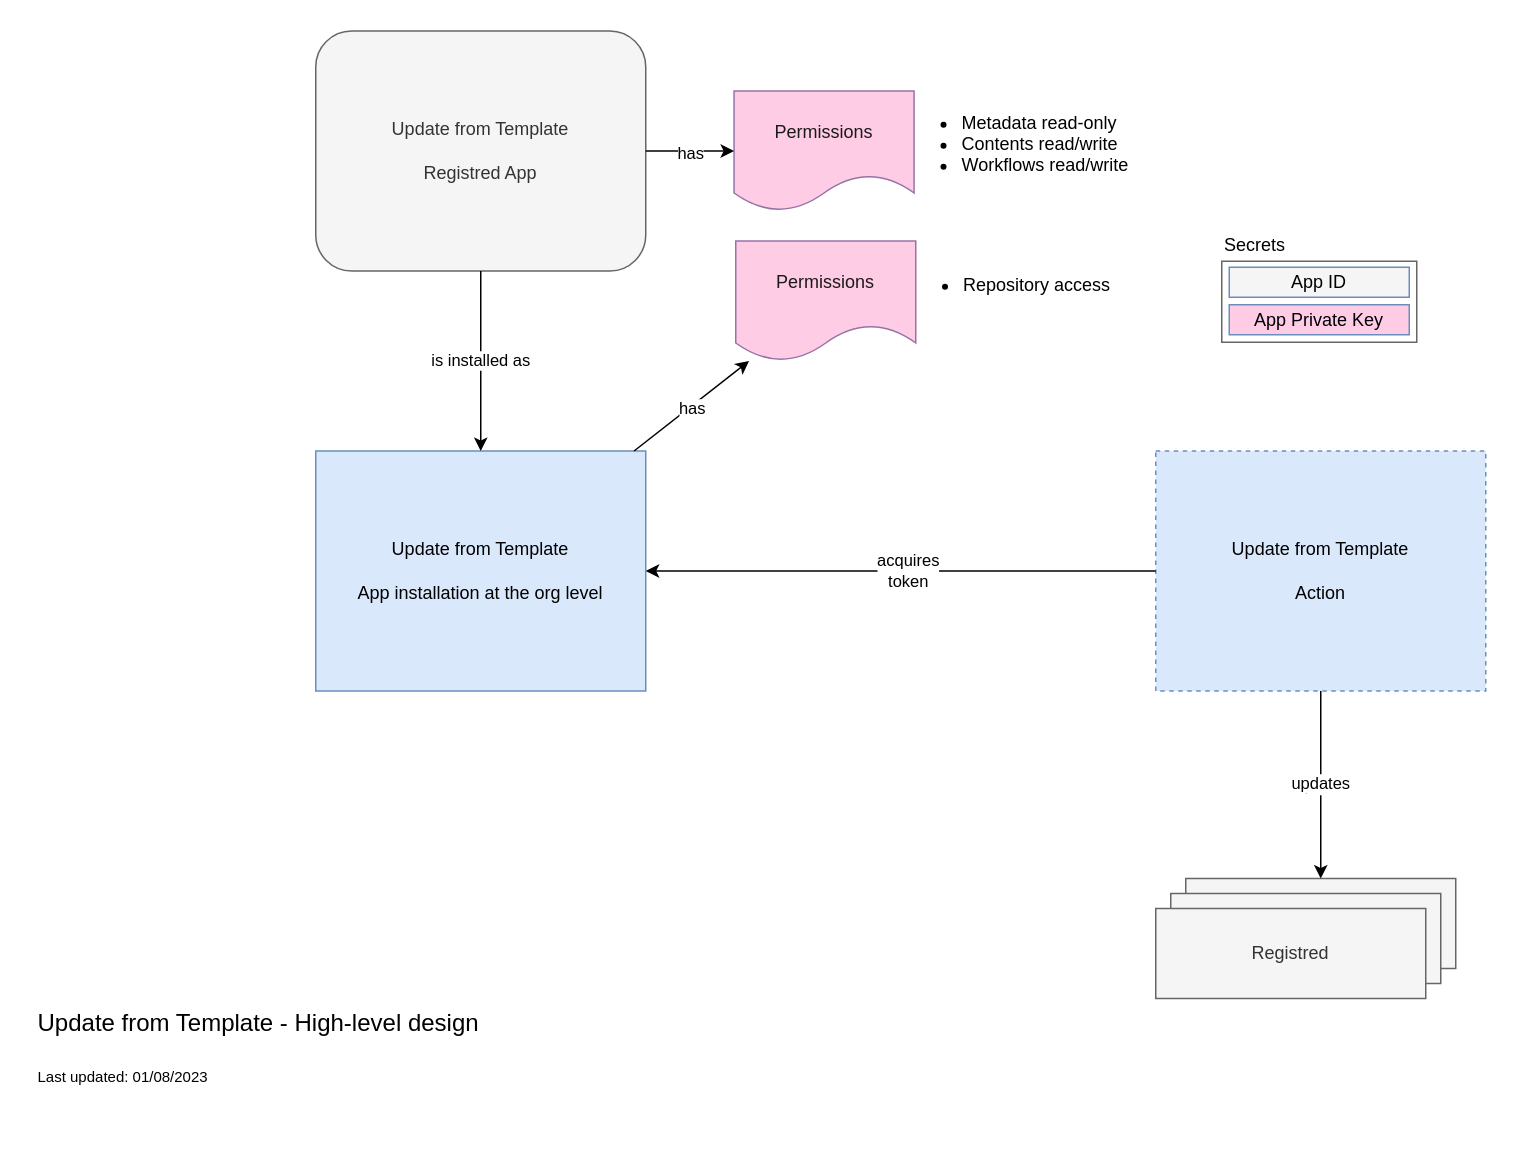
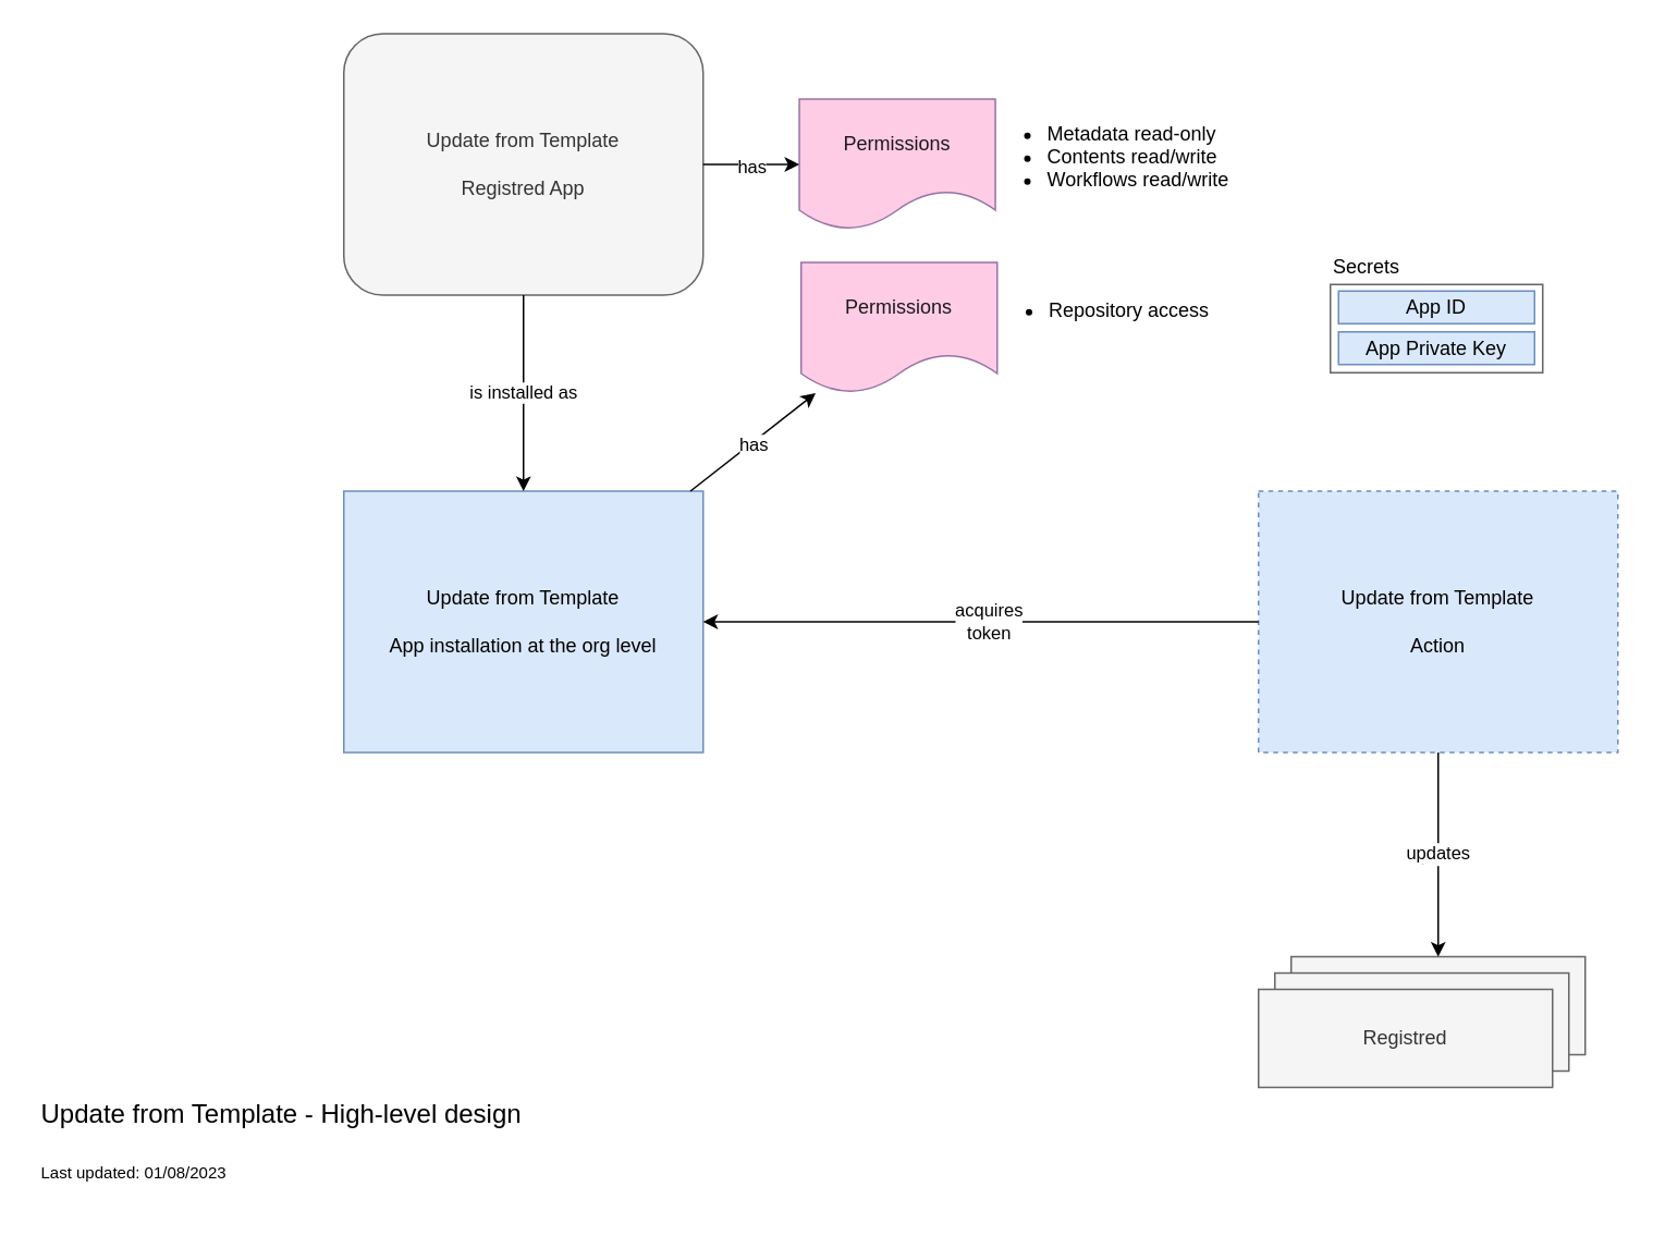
- <mxCell id="24" value="App ID" style="rounded=0;whiteSpace=wrap;html=1;fillColor=#f5f5f5;strokeColor=#6c8ebf;" vertex="1" parent="1"><mxGeometry x="819" y="177.5" width="120" height="20" as="geometry" /></mxCell>
+ <mxCell id="24" value="App ID" style="rounded=0;whiteSpace=wrap;html=1;fillColor=#dae8fc;strokeColor=#6c8ebf;" vertex="1" parent="1"><mxGeometry x="819" y="177.5" width="120" height="20" as="geometry" /></mxCell>
- <mxCell id="25" value="App Private Key" style="rounded=0;whiteSpace=wrap;html=1;fillColor=#ffcce6;strokeColor=#6c8ebf;" vertex="1" parent="1"><mxGeometry x="819" y="202.5" width="120" height="20" as="geometry" /></mxCell>
+ <mxCell id="25" value="App Private Key" style="rounded=0;whiteSpace=wrap;html=1;fillColor=#dae8fc;strokeColor=#6c8ebf;" vertex="1" parent="1"><mxGeometry x="819" y="202.5" width="120" height="20" as="geometry" /></mxCell>
